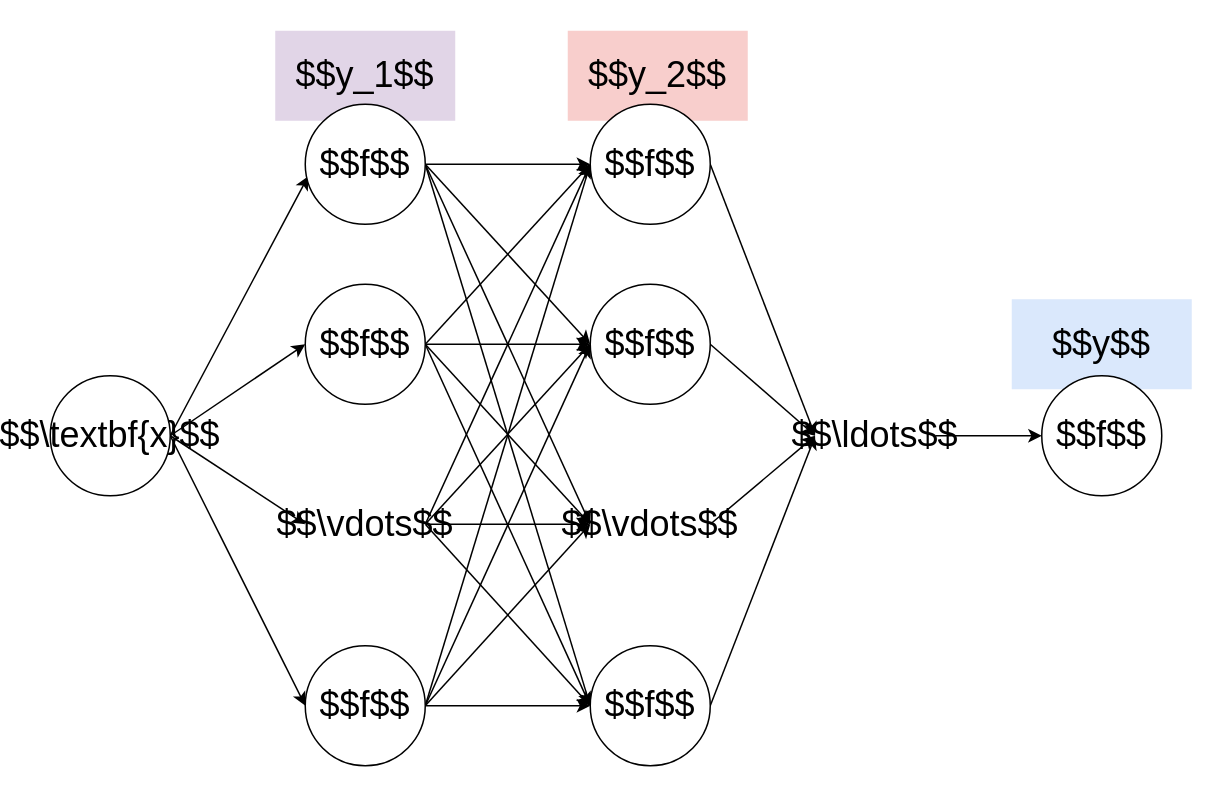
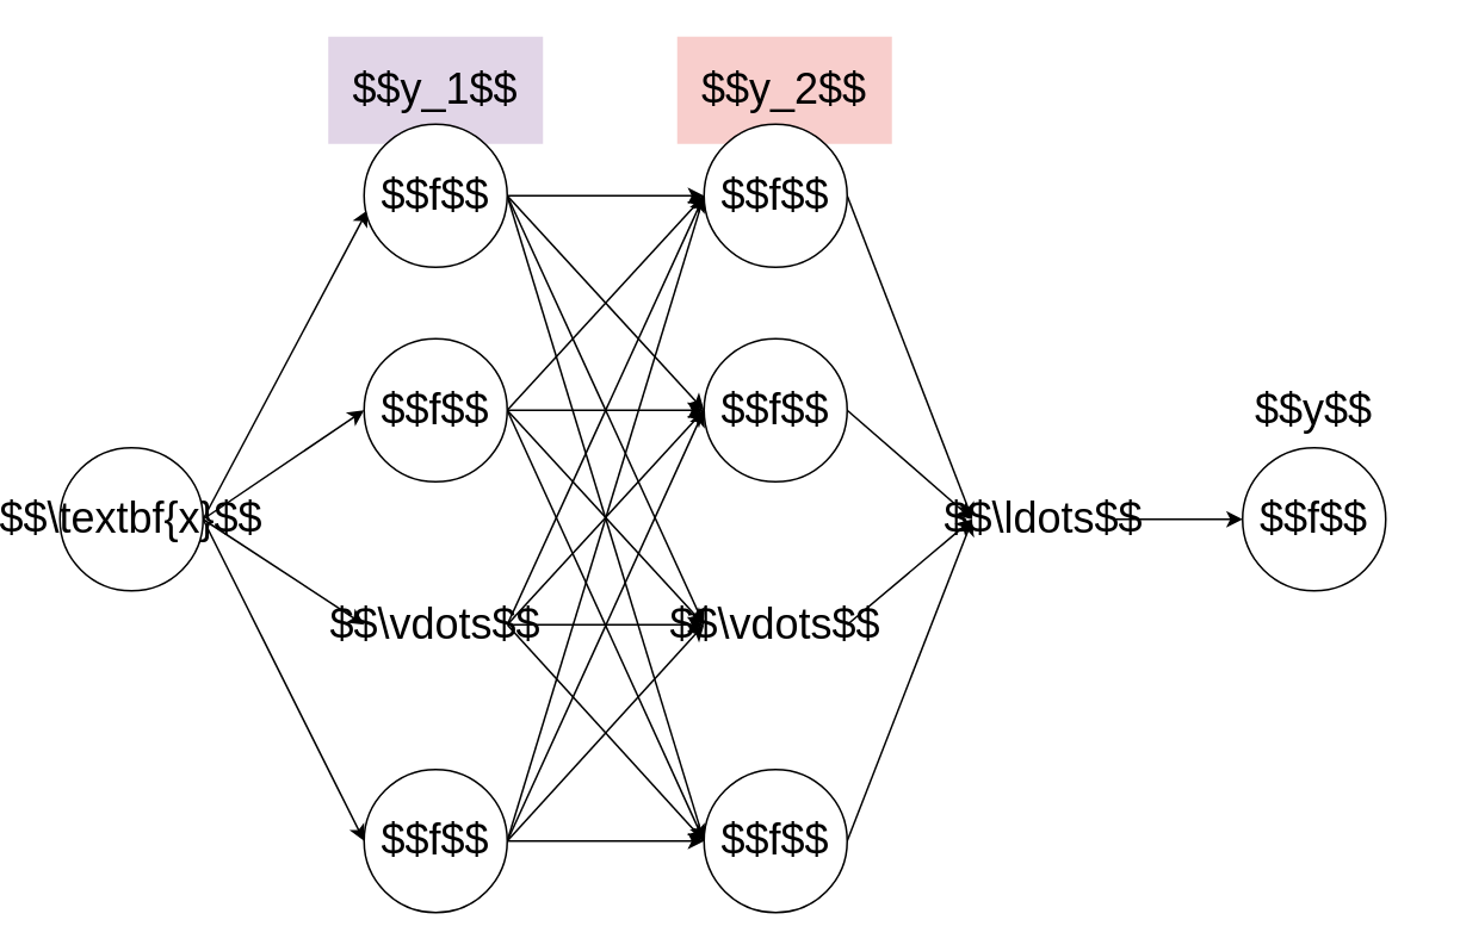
- <mxCell id="2" value="&lt;font style=&quot;font-size: 24px;&quot;&gt;$$y$$&lt;/font&gt;" style="rounded=0;whiteSpace=wrap;html=1;strokeColor=none;fillColor=#dae8fc;" vertex="1" parent="1"><mxGeometry x="661" y="199" width="120" height="60" as="geometry" /></mxCell>
+ <mxCell id="2" value="&lt;font style=&quot;font-size: 24px;&quot;&gt;$$y$$&lt;/font&gt;" style="rounded=0;whiteSpace=wrap;html=1;strokeColor=none;" vertex="1" parent="1"><mxGeometry x="661" y="199" width="120" height="60" as="geometry" /></mxCell>
